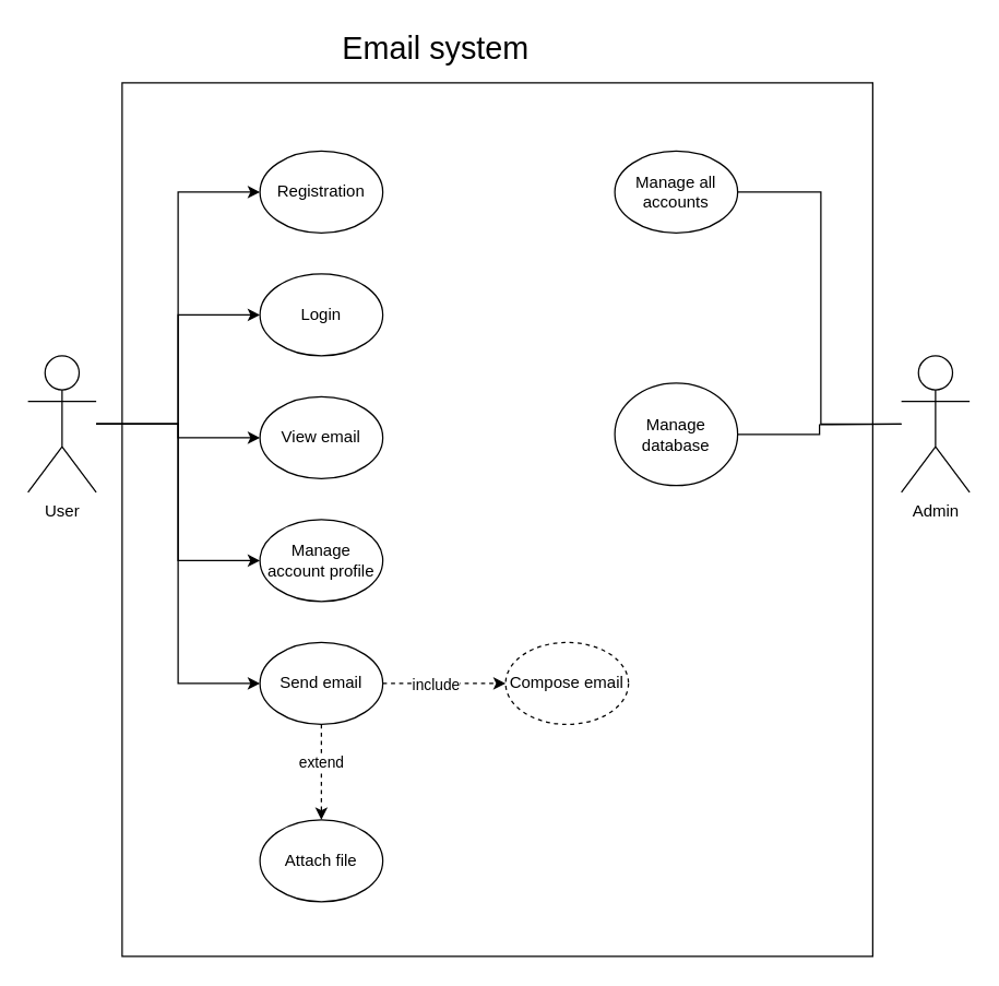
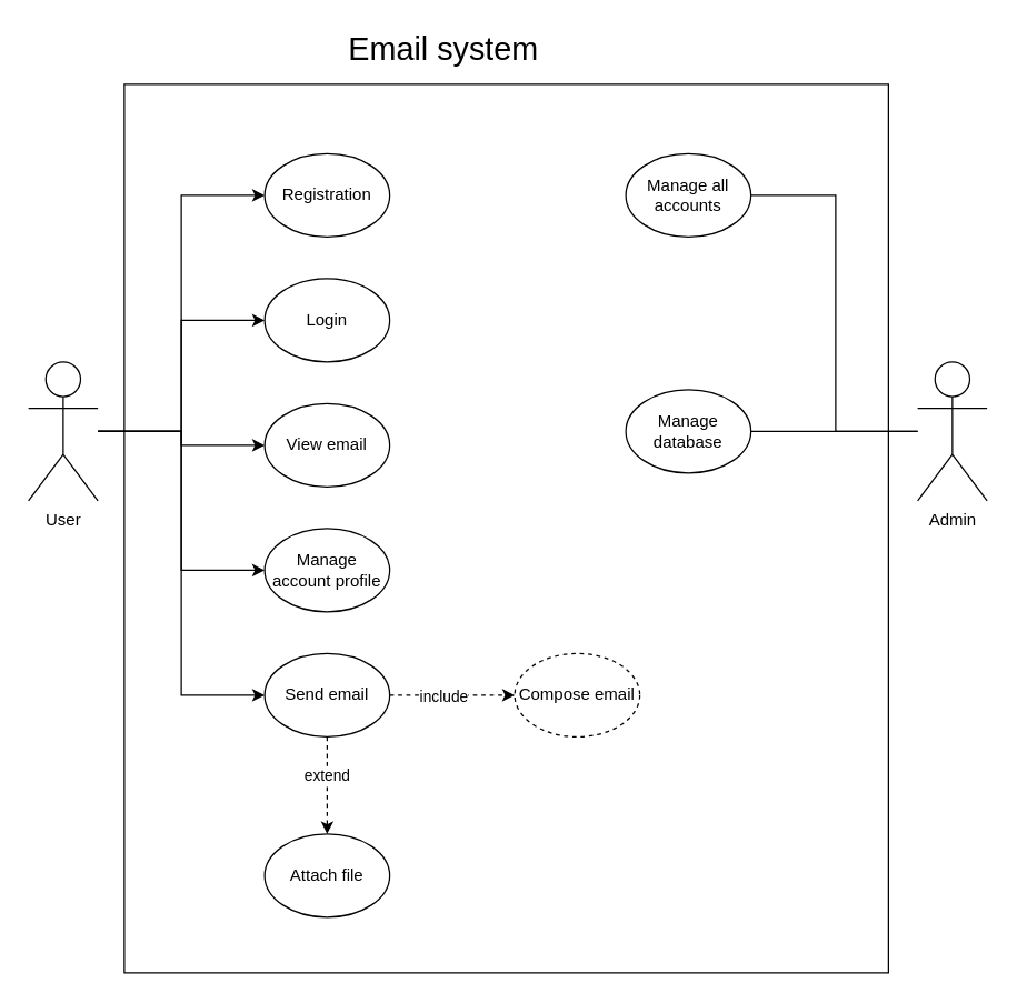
- <mxCell id="23" value="Manage database" style="ellipse;whiteSpace=wrap;html=1;" vertex="1" parent="1"><mxGeometry x="450" y="280" width="90" height="75" as="geometry" /></mxCell>
+ <mxCell id="23" value="Manage database" style="ellipse;whiteSpace=wrap;html=1;" vertex="1" parent="1"><mxGeometry x="450" y="280" width="90" height="60" as="geometry" /></mxCell>
